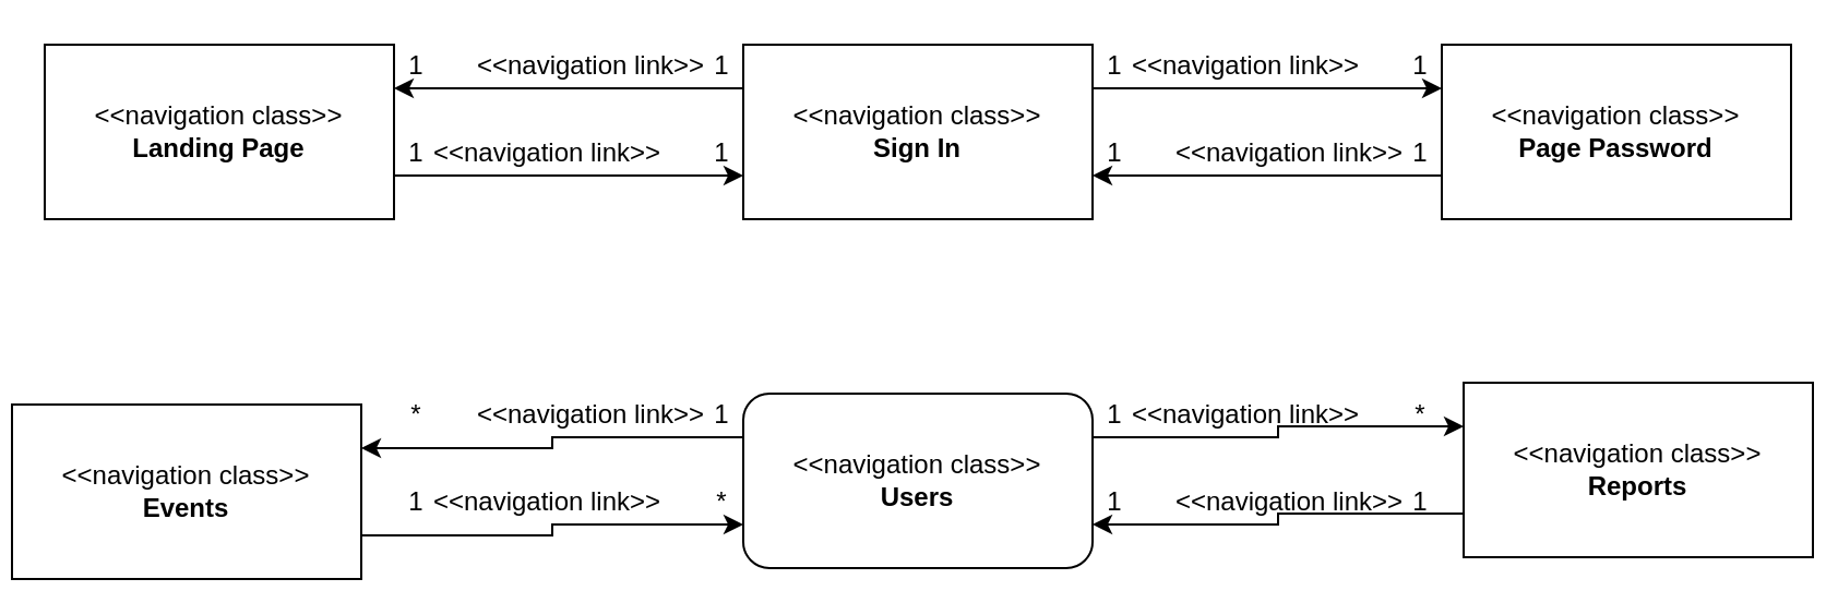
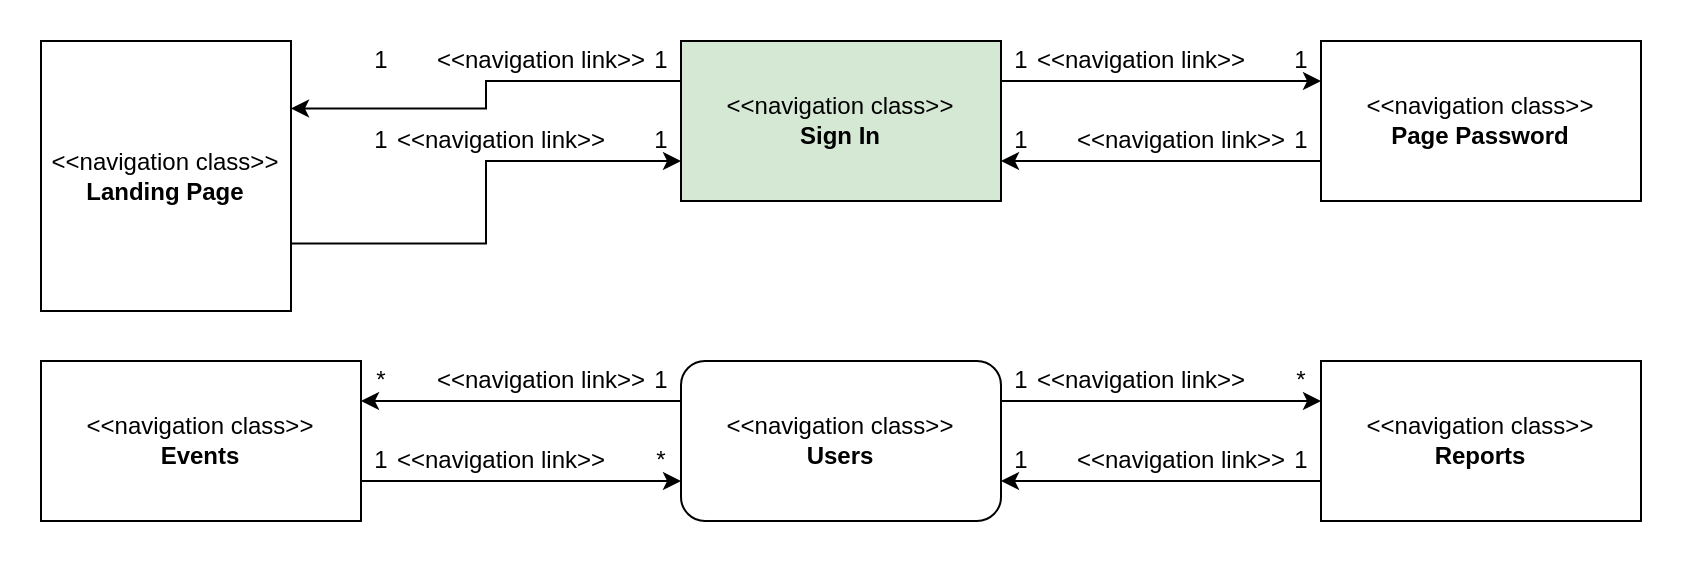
- <mxCell id="3" value="&amp;lt;&amp;lt;navigation class&amp;gt;&amp;gt;&lt;br&gt;&lt;b&gt;Landing Page&lt;/b&gt;" style="rounded=0;whiteSpace=wrap;html=1;" parent="1" vertex="1"><mxGeometry x="20" y="20" width="160" height="80" as="geometry" /></mxCell>
+ <mxCell id="3" value="&amp;lt;&amp;lt;navigation class&amp;gt;&amp;gt;&lt;br&gt;&lt;b&gt;Landing Page&lt;/b&gt;" style="rounded=0;whiteSpace=wrap;html=1;" parent="1" vertex="1"><mxGeometry x="20" y="20" width="125" height="135" as="geometry" /></mxCell>
- <mxCell id="6" value="&amp;lt;&amp;lt;navigation class&amp;gt;&amp;gt;&lt;br&gt;&lt;b&gt;Sign In&lt;/b&gt;" style="rounded=0;whiteSpace=wrap;html=1;" parent="1" vertex="1"><mxGeometry x="340" y="20" width="160" height="80" as="geometry" /></mxCell>
+ <mxCell id="6" value="&amp;lt;&amp;lt;navigation class&amp;gt;&amp;gt;&lt;br&gt;&lt;b&gt;Sign In&lt;/b&gt;" style="rounded=0;whiteSpace=wrap;html=1;fillColor=#d5e8d4;" parent="1" vertex="1"><mxGeometry x="340" y="20" width="160" height="80" as="geometry" /></mxCell>
- <mxCell id="13" value="&amp;lt;&amp;lt;navigation class&amp;gt;&amp;gt;&lt;br&gt;&lt;b&gt;Reports&lt;/b&gt;" style="rounded=0;whiteSpace=wrap;html=1;" parent="1" vertex="1"><mxGeometry x="670" y="175" width="160" height="80" as="geometry" /></mxCell>
+ <mxCell id="13" value="&amp;lt;&amp;lt;navigation class&amp;gt;&amp;gt;&lt;br&gt;&lt;b&gt;Reports&lt;/b&gt;" style="rounded=0;whiteSpace=wrap;html=1;" parent="1" vertex="1"><mxGeometry x="660" y="180" width="160" height="80" as="geometry" /></mxCell>
- <mxCell id="15" value="&amp;lt;&amp;lt;navigation class&amp;gt;&amp;gt;&lt;br&gt;&lt;b&gt;Events&lt;/b&gt;" style="rounded=0;whiteSpace=wrap;html=1;" parent="1" vertex="1"><mxGeometry x="5" y="185" width="160" height="80" as="geometry" /></mxCell>
+ <mxCell id="15" value="&amp;lt;&amp;lt;navigation class&amp;gt;&amp;gt;&lt;br&gt;&lt;b&gt;Events&lt;/b&gt;" style="rounded=0;whiteSpace=wrap;html=1;" parent="1" vertex="1"><mxGeometry x="20" y="180" width="160" height="80" as="geometry" /></mxCell>
